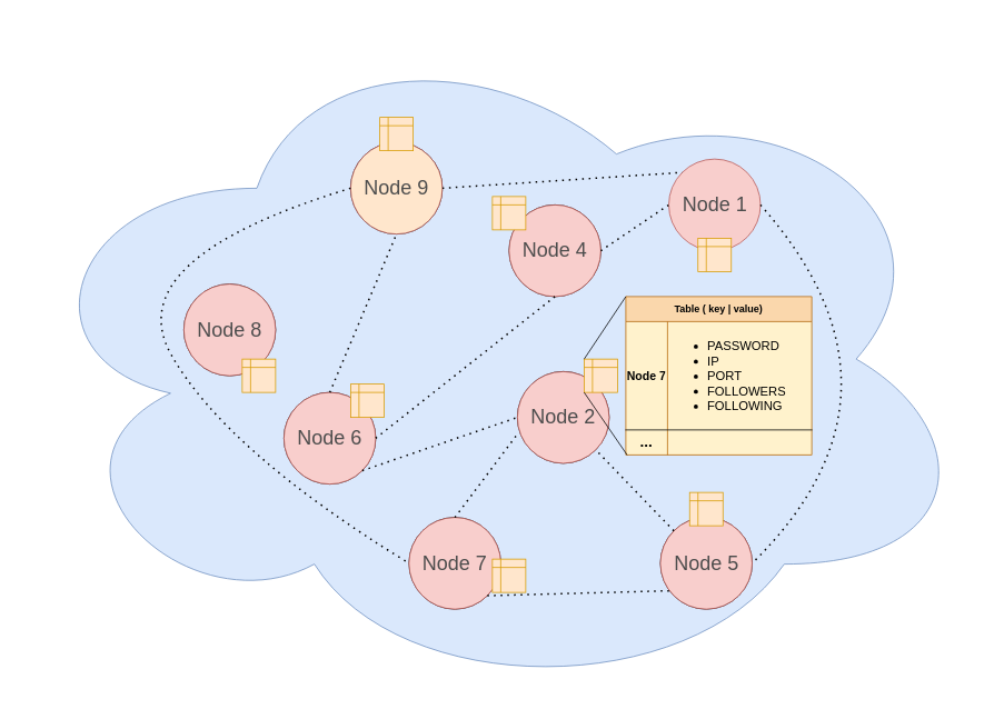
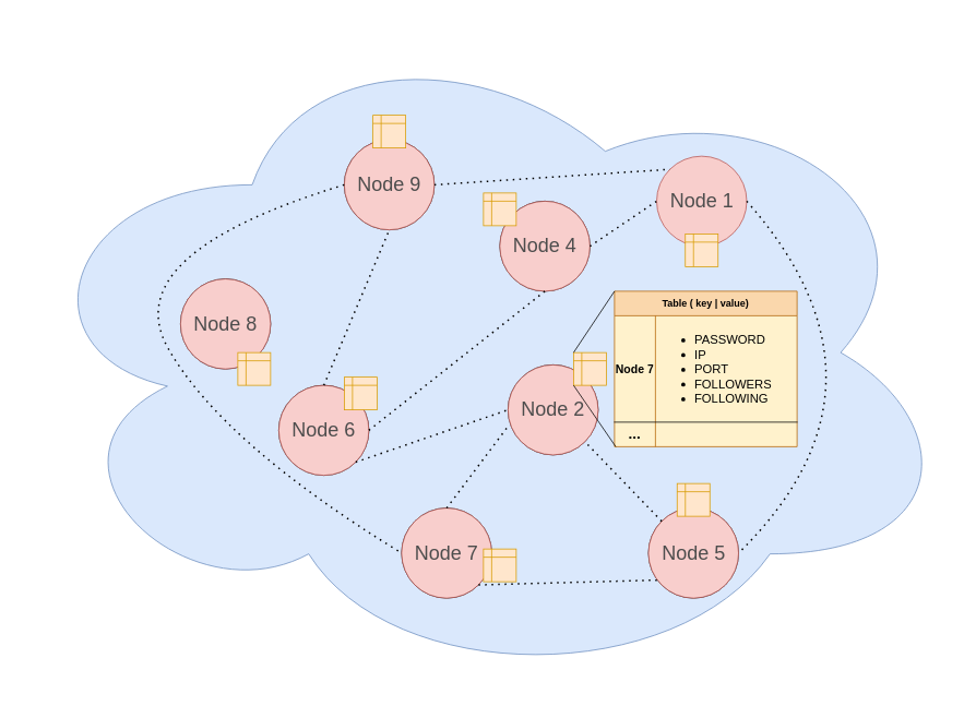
- <mxCell id="77" value="&lt;font style=&quot;font-size: 24px&quot; color=&quot;#4d4d4d&quot;&gt;Node 9&lt;/font&gt;" style="ellipse;whiteSpace=wrap;html=1;aspect=fixed;fillColor=#ffe6cc;strokeColor=#b85450;" vertex="1" parent="75"><mxGeometry y="30" width="110" height="110" as="geometry" /></mxCell>
+ <mxCell id="77" value="&lt;font style=&quot;font-size: 24px&quot; color=&quot;#4d4d4d&quot;&gt;Node 9&lt;/font&gt;" style="ellipse;whiteSpace=wrap;html=1;aspect=fixed;fillColor=#f8cecc;strokeColor=#b85450;" vertex="1" parent="75"><mxGeometry y="30" width="110" height="110" as="geometry" /></mxCell>
